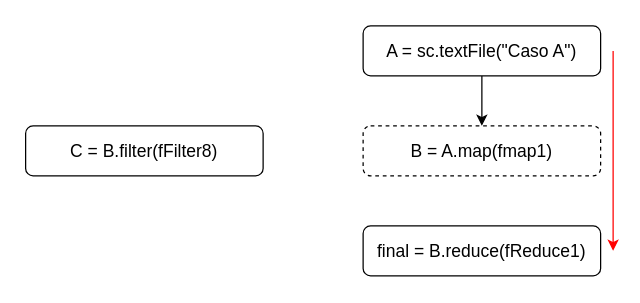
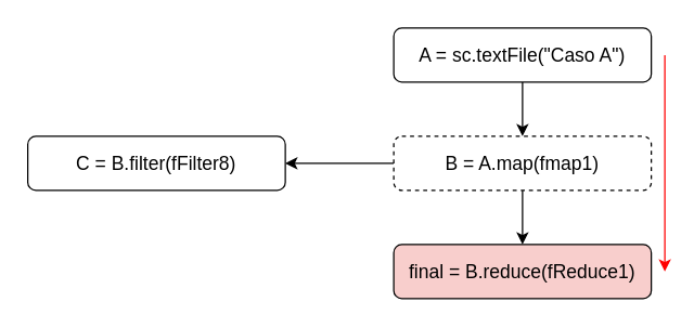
+ <mxCell id="5" style="edgeStyle=orthogonalEdgeStyle;rounded=0;orthogonalLoop=1;jettySize=auto;html=1;entryX=1;entryY=0.5;entryDx=0;entryDy=0;fontSize=14;" edge="1" parent="1" source="6" target="7"><mxGeometry relative="1" as="geometry" /></mxCell>
+ <mxCell id="4" style="edgeStyle=orthogonalEdgeStyle;rounded=0;orthogonalLoop=1;jettySize=auto;html=1;entryX=0.5;entryY=0;entryDx=0;entryDy=0;fontSize=14;" edge="1" parent="1" source="6" target="8"><mxGeometry relative="1" as="geometry" /></mxCell>
- <mxCell id="8" value="&lt;font style=&quot;font-size: 14px;&quot;&gt;final = B.reduce(fReduce1)&lt;/font&gt;" style="rounded=1;whiteSpace=wrap;html=1;" vertex="1" parent="1"><mxGeometry x="290" y="180" width="190" height="40" as="geometry" /></mxCell>
+ <mxCell id="8" value="&lt;font style=&quot;font-size: 14px;&quot;&gt;final = B.reduce(fReduce1)&lt;/font&gt;" style="rounded=1;whiteSpace=wrap;html=1;fillColor=#f8cecc;" vertex="1" parent="1"><mxGeometry x="290" y="180" width="190" height="40" as="geometry" /></mxCell>
